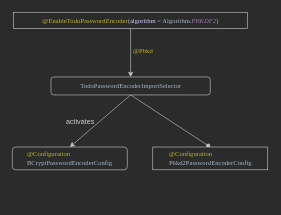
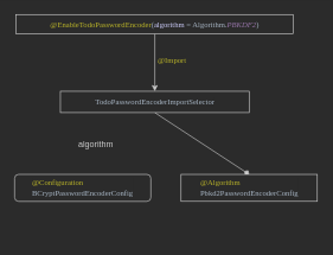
- <mxCell id="8" value="&lt;pre style=&quot;background-color: #2b2b2b ; color: #a9b7c6 ; font-family: &amp;#34;menlo&amp;#34; ; font-size: 8.3pt&quot;&gt;&lt;span style=&quot;color: #bbb529&quot;&gt;@Pbkd&lt;/span&gt;&lt;/pre&gt;" style="text;html=1;resizable=0;points=[];autosize=1;align=left;verticalAlign=top;spacingTop=-4;" vertex="1" parent="1"><mxGeometry x="219.5" y="65" width="57" height="36" as="geometry" /></mxCell>
+ <mxCell id="8" value="&lt;pre style=&quot;background-color: #2b2b2b ; color: #a9b7c6 ; font-family: &amp;#34;menlo&amp;#34; ; font-size: 8.3pt&quot;&gt;&lt;span style=&quot;color: #bbb529&quot;&gt;@Import&lt;/span&gt;&lt;/pre&gt;" style="text;html=1;resizable=0;points=[];autosize=1;align=left;verticalAlign=top;spacingTop=-4;" vertex="1" parent="1"><mxGeometry x="219.5" y="65" width="57" height="36" as="geometry" /></mxCell>
- <mxCell id="7" value="&lt;pre style=&quot;text-align: left ; background-color: rgb(43 , 43 , 43) ; color: rgb(169 , 183 , 198) ; font-family: &amp;#34;menlo&amp;#34; ; font-size: 8.3pt&quot;&gt;&lt;pre style=&quot;font-family: &amp;#34;menlo&amp;#34; ; font-size: 8.3pt&quot;&gt;TodoPasswordEncoderImportSelector&lt;/pre&gt;&lt;/pre&gt;" style="whiteSpace=wrap;html=1;fillColor=#2b2b2b;strokeColor=#CCCCCC;rounded=1;" vertex="1" parent="1"><mxGeometry x="84.5" y="128" width="266" height="30" as="geometry" /></mxCell>
+ <mxCell id="7" value="&lt;pre style=&quot;text-align: left ; background-color: rgb(43 , 43 , 43) ; color: rgb(169 , 183 , 198) ; font-family: &amp;#34;menlo&amp;#34; ; font-size: 8.3pt&quot;&gt;&lt;pre style=&quot;font-family: &amp;#34;menlo&amp;#34; ; font-size: 8.3pt&quot;&gt;TodoPasswordEncoderImportSelector&lt;/pre&gt;&lt;/pre&gt;" style="rounded=0;whiteSpace=wrap;html=1;fillColor=#2b2b2b;strokeColor=#CCCCCC;" vertex="1" parent="1"><mxGeometry x="84.5" y="128" width="266" height="30" as="geometry" /></mxCell>
- <mxCell id="5" style="rounded=0;orthogonalLoop=1;jettySize=auto;html=1;exitX=0.5;exitY=1;exitDx=0;exitDy=0;entryX=0.5;entryY=0;entryDx=0;entryDy=0;strokeColor=#CCCCCC;" edge="1" parent="1" source="7" target="10"><mxGeometry relative="1" as="geometry" /></mxCell>
- <mxCell id="12" value="activates" style="text;html=1;resizable=0;points=[];autosize=1;align=left;verticalAlign=top;spacingTop=-4;fontColor=#CCCCCC;" vertex="1" parent="1"><mxGeometry x="108" y="193" width="57" height="14" as="geometry" /></mxCell>
+ <mxCell id="12" value="algorithm" style="text;html=1;resizable=0;points=[];autosize=1;align=left;verticalAlign=top;spacingTop=-4;fontColor=#CCCCCC;" vertex="1" parent="1"><mxGeometry x="108" y="193" width="57" height="14" as="geometry" /></mxCell>
- <mxCell id="11" value="&lt;pre style=&quot;text-align: left ; background-color: rgb(43 , 43 , 43) ; font-family: &amp;#34;menlo&amp;#34; ; font-size: 8.3pt&quot;&gt;&lt;pre style=&quot;font-family: &amp;#34;menlo&amp;#34; ; font-size: 8.3pt&quot;&gt;&lt;pre style=&quot;font-family: &amp;#34;menlo&amp;#34; ; font-size: 8.3pt&quot;&gt;&lt;font color=&quot;#bbb529&quot;&gt;@Configuration&lt;br/&gt;&lt;/font&gt;&lt;font color=&quot;#a9b7c6&quot;&gt;Pbkd2PasswordEncoderConfig&lt;/font&gt;&lt;/pre&gt;&lt;/pre&gt;&lt;/pre&gt;" style="rounded=0;whiteSpace=wrap;html=1;fillColor=#2b2b2b;strokeColor=#CCCCCC;" vertex="1" parent="1"><mxGeometry x="254.5" y="245" width="192" height="38" as="geometry" /></mxCell>
+ <mxCell id="11" value="&lt;pre style=&quot;text-align: left ; background-color: rgb(43 , 43 , 43) ; font-family: &amp;#34;menlo&amp;#34; ; font-size: 8.3pt&quot;&gt;&lt;pre style=&quot;font-family: &amp;#34;menlo&amp;#34; ; font-size: 8.3pt&quot;&gt;&lt;pre style=&quot;font-family: &amp;#34;menlo&amp;#34; ; font-size: 8.3pt&quot;&gt;&lt;font color=&quot;#bbb529&quot;&gt;@Algorithm&lt;br/&gt;&lt;/font&gt;&lt;font color=&quot;#a9b7c6&quot;&gt;Pbkd2PasswordEncoderConfig&lt;/font&gt;&lt;/pre&gt;&lt;/pre&gt;&lt;/pre&gt;" style="rounded=0;whiteSpace=wrap;html=1;fillColor=#2b2b2b;strokeColor=#CCCCCC;" vertex="1" parent="1"><mxGeometry x="254.5" y="245" width="192" height="38" as="geometry" /></mxCell>
